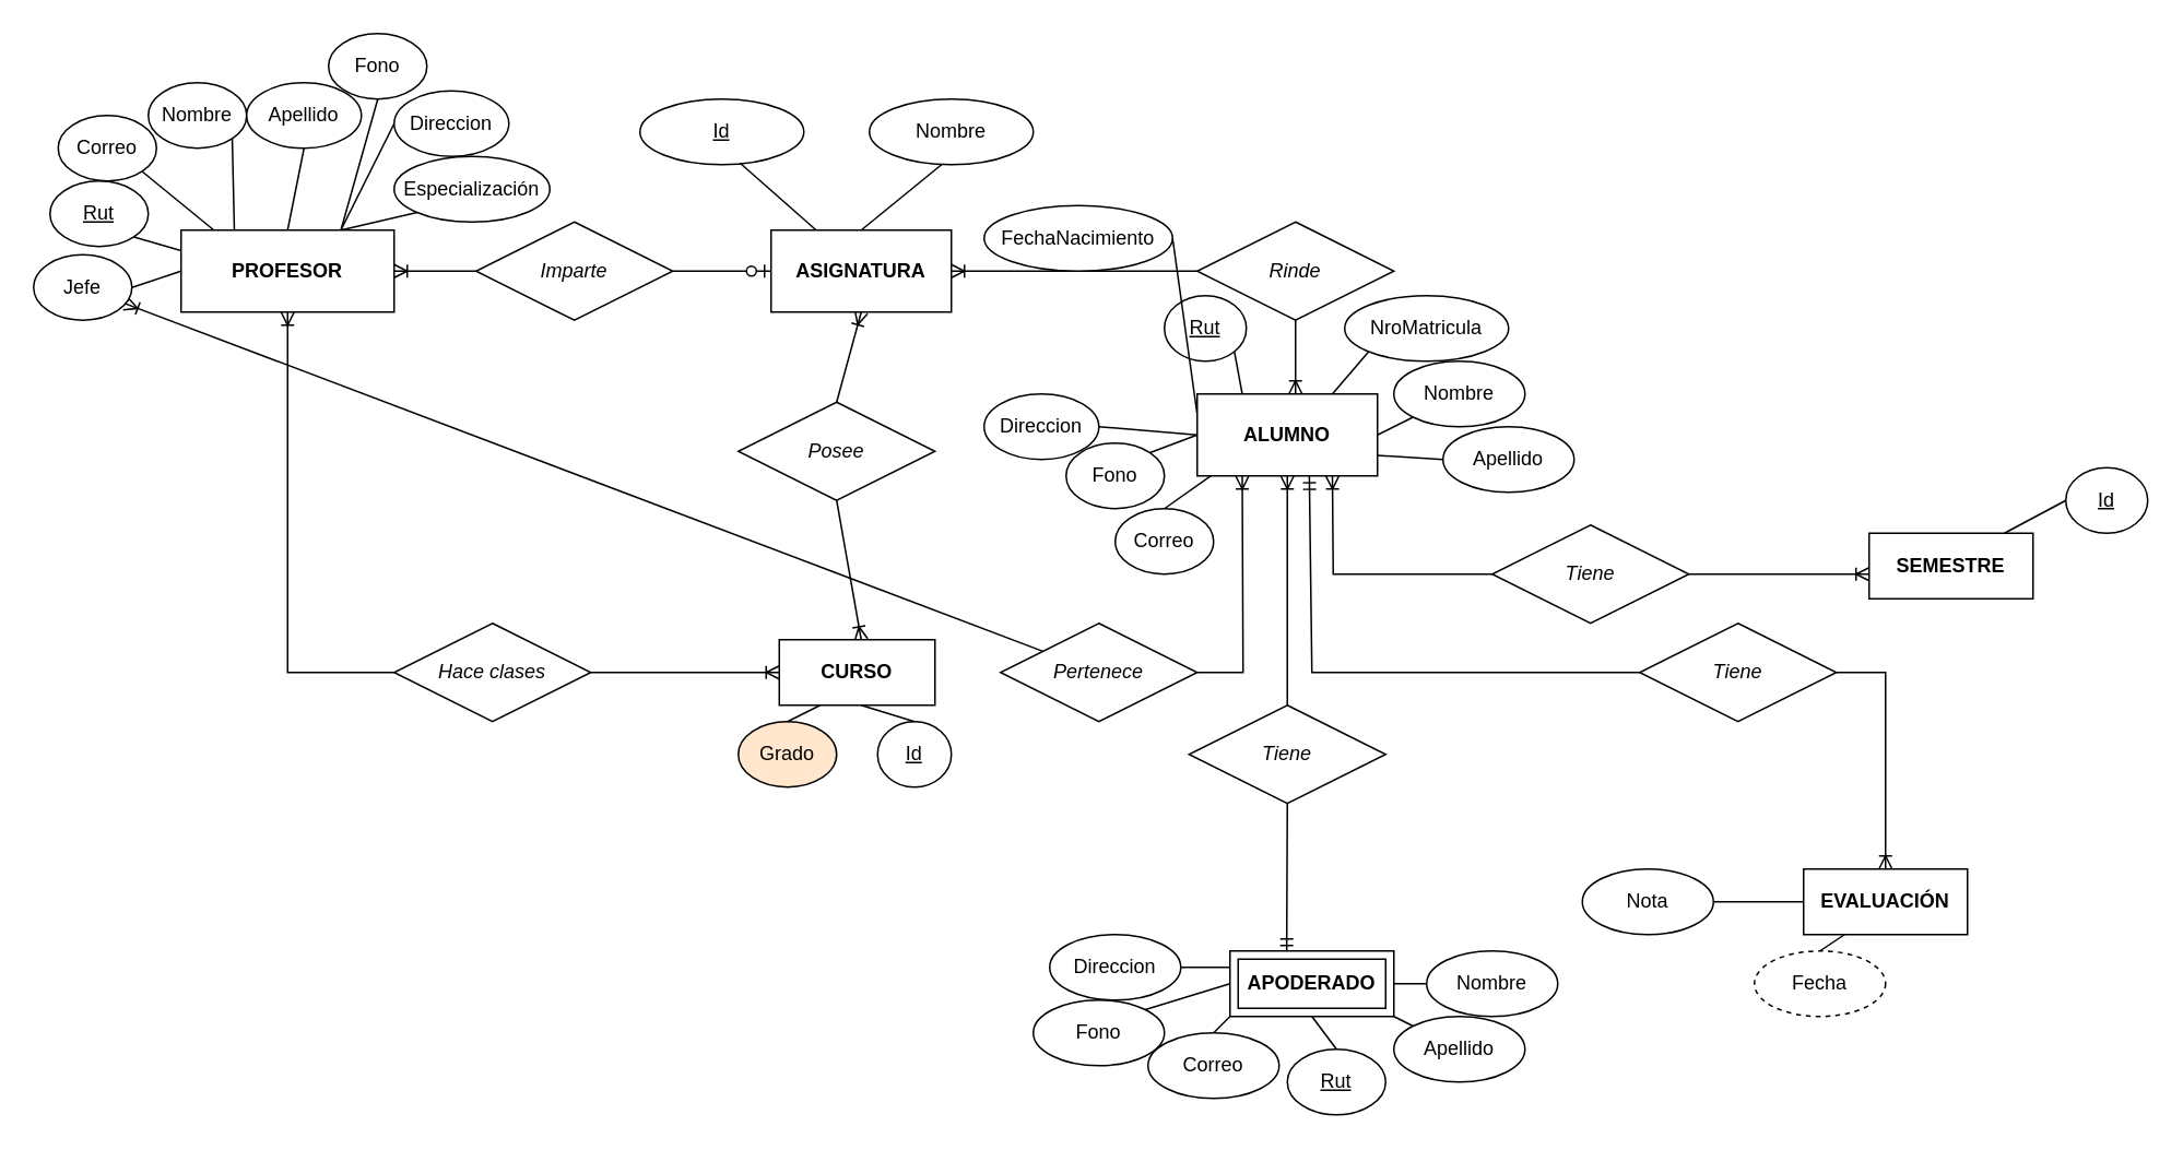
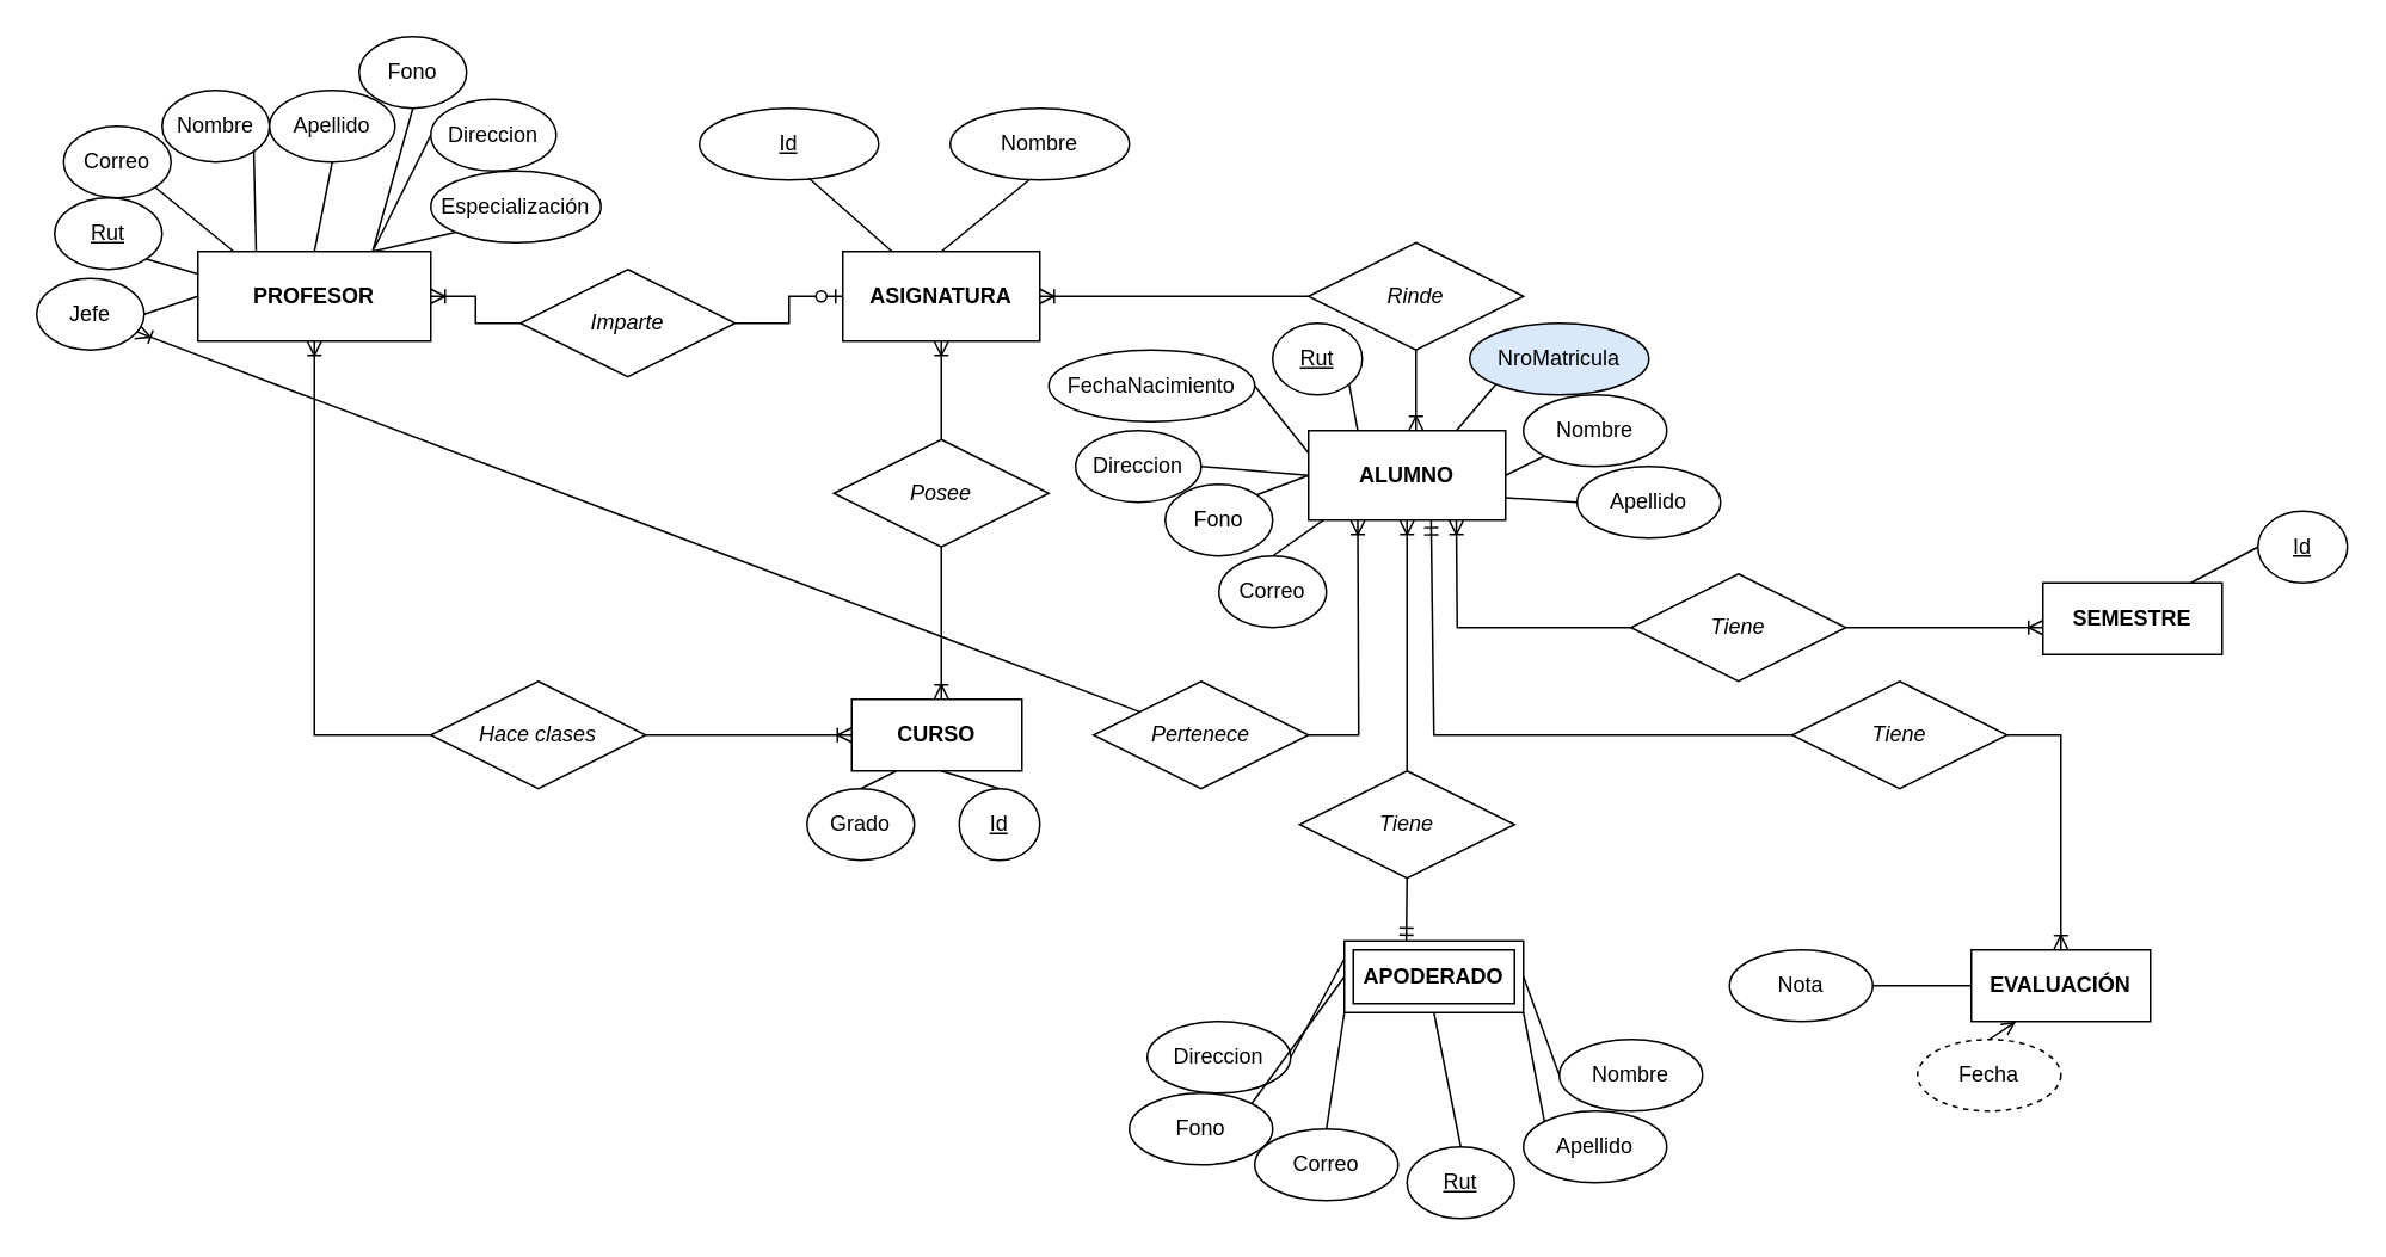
- <mxCell id="43" value="FechaNacimiento" style="ellipse;whiteSpace=wrap;html=1;align=center;" parent="1" vertex="1"><mxGeometry x="600" y="125" width="115" height="40" as="geometry" /></mxCell>
+ <mxCell id="43" value="FechaNacimiento" style="ellipse;whiteSpace=wrap;html=1;align=center;" parent="1" vertex="1"><mxGeometry x="585" y="195" width="115" height="40" as="geometry" /></mxCell>
- <mxCell id="2" value="&lt;i&gt;Imparte&lt;/i&gt;" style="shape=rhombus;perimeter=rhombusPerimeter;whiteSpace=wrap;html=1;align=center;" parent="1" vertex="1"><mxGeometry x="290" y="135" width="120" height="60" as="geometry" /></mxCell>
+ <mxCell id="2" value="&lt;i&gt;Imparte&lt;/i&gt;" style="shape=rhombus;perimeter=rhombusPerimeter;whiteSpace=wrap;html=1;align=center;" parent="1" vertex="1"><mxGeometry x="290" y="150" width="120" height="60" as="geometry" /></mxCell>
- <mxCell id="41" value="NroMatricula" style="ellipse;whiteSpace=wrap;html=1;align=center;" parent="1" vertex="1"><mxGeometry x="820" y="180" width="100" height="40" as="geometry" /></mxCell>
+ <mxCell id="41" value="NroMatricula" style="ellipse;whiteSpace=wrap;html=1;align=center;fillColor=#dae8fc;" parent="1" vertex="1"><mxGeometry x="820" y="180" width="100" height="40" as="geometry" /></mxCell>
- <mxCell id="68" value="&lt;i&gt;Posee&lt;/i&gt;" style="shape=rhombus;perimeter=rhombusPerimeter;whiteSpace=wrap;html=1;align=center;" parent="1" vertex="1"><mxGeometry x="450" y="245" width="120" height="60" as="geometry" /></mxCell>
+ <mxCell id="68" value="&lt;i&gt;Posee&lt;/i&gt;" style="shape=rhombus;perimeter=rhombusPerimeter;whiteSpace=wrap;html=1;align=center;" parent="1" vertex="1"><mxGeometry x="465" y="245" width="120" height="60" as="geometry" /></mxCell>
- <mxCell id="21" value="Grado" style="ellipse;whiteSpace=wrap;html=1;align=center;fillColor=#ffe6cc;" parent="1" vertex="1"><mxGeometry x="450" y="440" width="60" height="40" as="geometry" /></mxCell>
+ <mxCell id="21" value="Grado" style="ellipse;whiteSpace=wrap;html=1;align=center;" parent="1" vertex="1"><mxGeometry x="450" y="440" width="60" height="40" as="geometry" /></mxCell>
- <mxCell id="90" value="" style="endArrow=none;html=1;rounded=0;entryX=0.25;entryY=1;entryDx=0;entryDy=0;exitX=0.5;exitY=0;exitDx=0;exitDy=0;" edge="1" parent="1" source="89" target="87"><mxGeometry relative="1" as="geometry"><mxPoint x="1090" y="570" as="sourcePoint" /><mxPoint x="1110" y="560" as="targetPoint" /></mxGeometry></mxCell>
+ <mxCell id="90" value="" style="endArrow=open;html=1;rounded=0;entryX=0.25;entryY=1;entryDx=0;entryDy=0;exitX=0.5;exitY=0;exitDx=0;exitDy=0;" edge="1" parent="1" source="89" target="87"><mxGeometry relative="1" as="geometry"><mxPoint x="1090" y="570" as="sourcePoint" /><mxPoint x="1110" y="560" as="targetPoint" /></mxGeometry></mxCell>
- <mxCell id="55" value="&lt;b&gt;APODERADO&lt;/b&gt;" style="shape=ext;margin=3;double=1;whiteSpace=wrap;html=1;align=center;" parent="1" vertex="1"><mxGeometry x="750" y="580" width="100" height="40" as="geometry" /></mxCell>
+ <mxCell id="55" value="&lt;b&gt;APODERADO&lt;/b&gt;" style="shape=ext;margin=3;double=1;whiteSpace=wrap;html=1;align=center;" parent="1" vertex="1"><mxGeometry x="750" y="525" width="100" height="40" as="geometry" /></mxCell>
